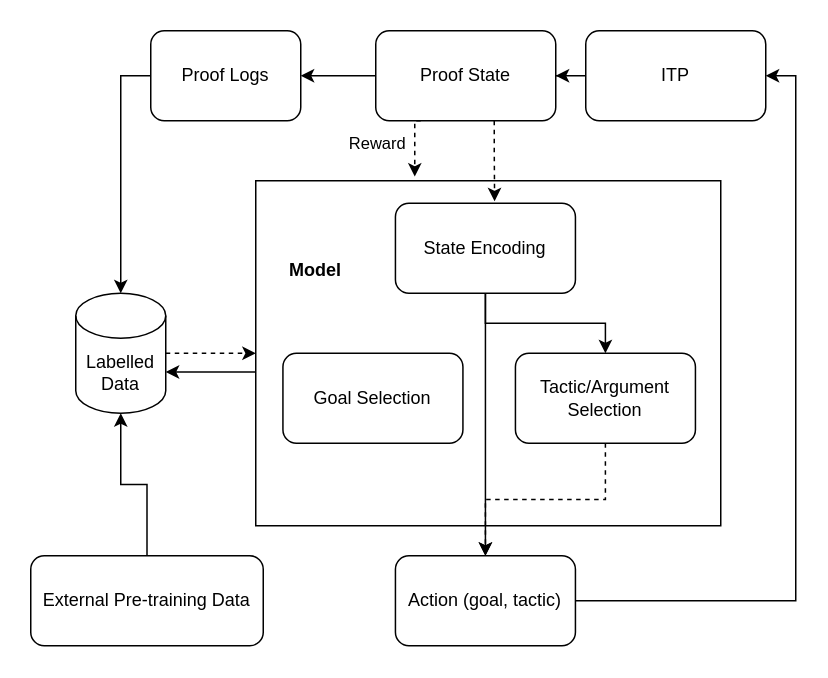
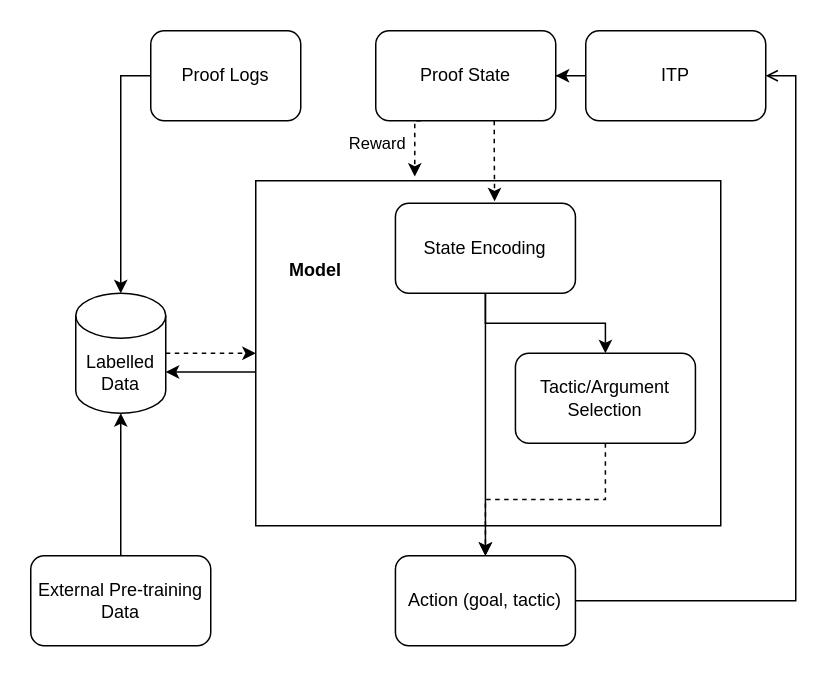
- <mxCell id="7" style="edgeStyle=orthogonalEdgeStyle;rounded=0;orthogonalLoop=1;jettySize=auto;html=1;entryX=1;entryY=0.5;entryDx=0;entryDy=0;" edge="1" parent="1" source="10" target="6"><mxGeometry relative="1" as="geometry" /></mxCell>
- <mxCell id="2" style="edgeStyle=orthogonalEdgeStyle;rounded=0;orthogonalLoop=1;jettySize=auto;html=1;entryX=1;entryY=0.5;entryDx=0;entryDy=0;exitX=1;exitY=0.5;exitDx=0;exitDy=0;" edge="1" parent="1" source="20" target="4"><mxGeometry relative="1" as="geometry"><Array as="points"><mxPoint x="530" y="400" /><mxPoint x="530" y="50" /></Array></mxGeometry></mxCell>
+ <mxCell id="2" style="edgeStyle=orthogonalEdgeStyle;rounded=0;orthogonalLoop=1;jettySize=auto;html=1;entryX=1;entryY=0.5;entryDx=0;entryDy=0;exitX=1;exitY=0.5;exitDx=0;exitDy=0;endArrow=open;" edge="1" parent="1" source="20" target="4"><mxGeometry relative="1" as="geometry"><Array as="points"><mxPoint x="530" y="400" /><mxPoint x="530" y="50" /></Array></mxGeometry></mxCell>
- <mxCell id="18" value="Goal Selection" style="rounded=1;whiteSpace=wrap;html=1;" vertex="1" parent="1"><mxGeometry x="188.12" y="235" width="120" height="60" as="geometry" /></mxCell>
- <mxCell id="25" value="External Pre-training Data" style="rounded=1;whiteSpace=wrap;html=1;" vertex="1" parent="1"><mxGeometry x="20" y="370" width="155" height="60" as="geometry" /></mxCell>
+ <mxCell id="25" value="External Pre-training Data" style="rounded=1;whiteSpace=wrap;html=1;" vertex="1" parent="1"><mxGeometry x="20" y="370" width="120" height="60" as="geometry" /></mxCell>
